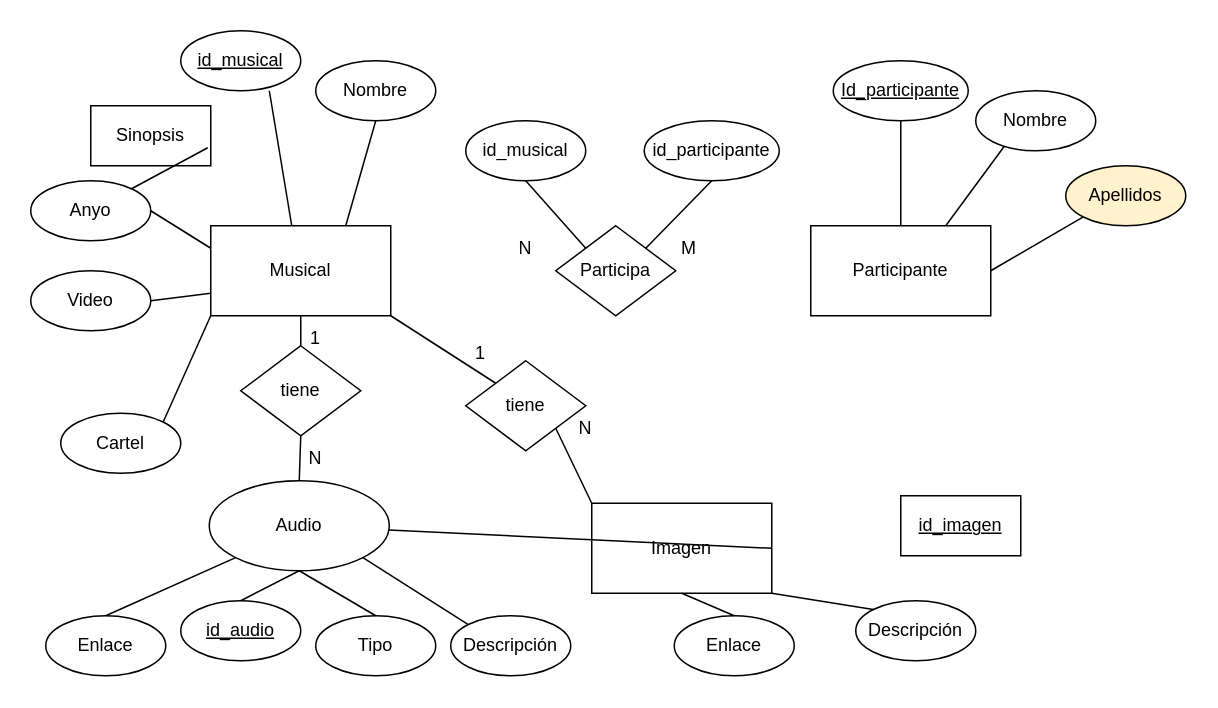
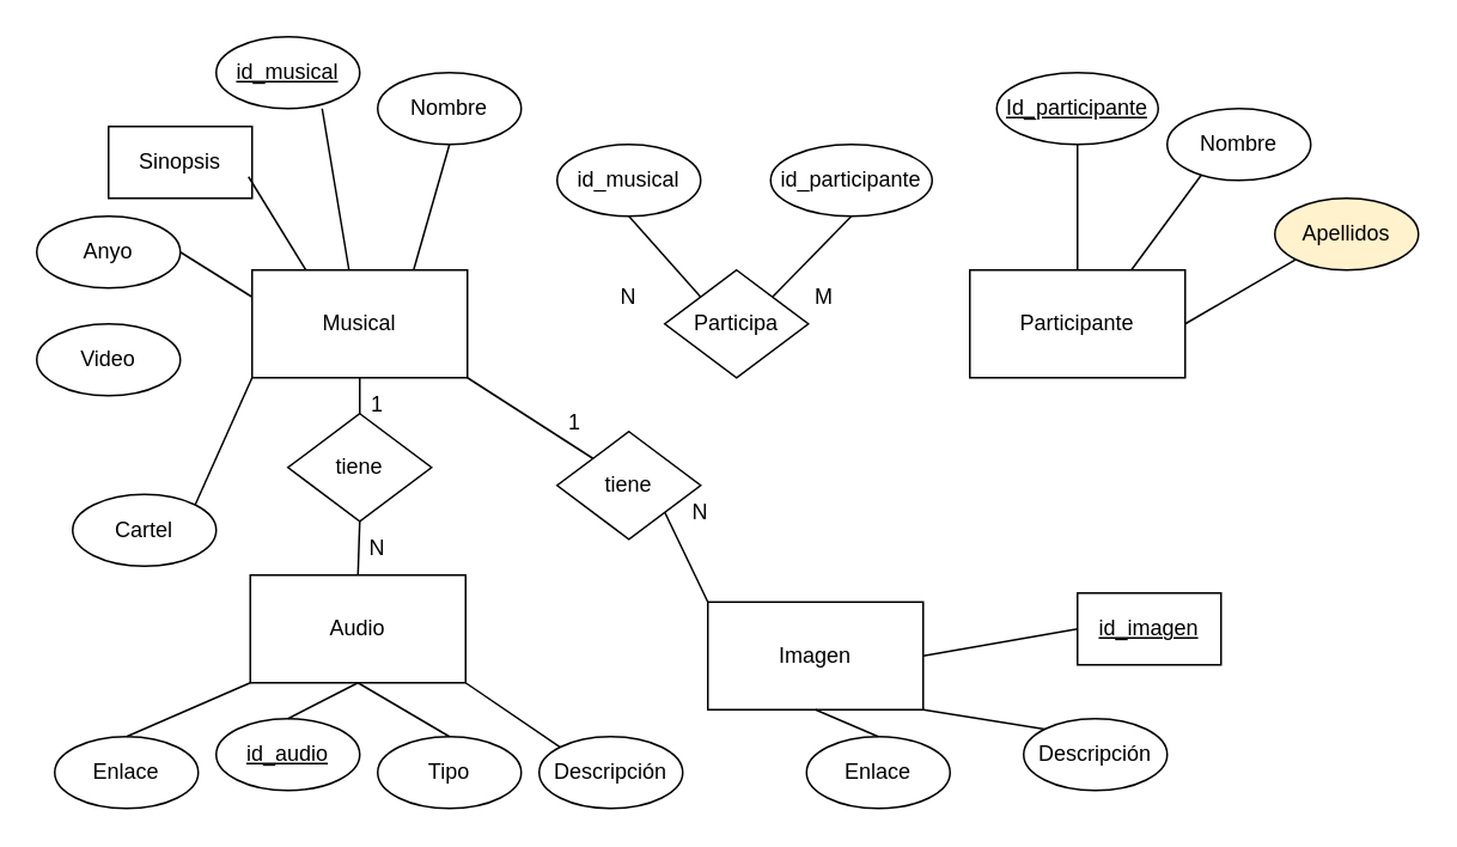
- <mxCell id="8" value="" style="endArrow=none;html=1;rounded=0;exitX=0.975;exitY=0.7;exitDx=0;exitDy=0;exitPerimeter=0;" edge="1" parent="1" source="5" target="6"><mxGeometry width="50" height="50" relative="1" as="geometry"><mxPoint x="230" y="300" as="sourcePoint" /><mxPoint x="280" y="250" as="targetPoint" /></mxGeometry></mxCell>
+ <mxCell id="8" value="" style="endArrow=none;html=1;rounded=0;exitX=0.975;exitY=0.7;exitDx=0;exitDy=0;exitPerimeter=0;entryX=0.25;entryY=0;entryDx=0;entryDy=0;" edge="1" parent="1" source="5" target="2"><mxGeometry width="50" height="50" relative="1" as="geometry"><mxPoint x="230" y="300" as="sourcePoint" /><mxPoint x="280" y="250" as="targetPoint" /></mxGeometry></mxCell>
- <mxCell id="10" value="" style="endArrow=none;html=1;rounded=0;exitX=1;exitY=0.5;exitDx=0;exitDy=0;entryX=0;entryY=0.75;entryDx=0;entryDy=0;" edge="1" parent="1" source="7" target="2"><mxGeometry width="50" height="50" relative="1" as="geometry"><mxPoint x="230" y="300" as="sourcePoint" /><mxPoint x="280" y="250" as="targetPoint" /></mxGeometry></mxCell>
- <mxCell id="35" value="Audio" style="ellipse;whiteSpace=wrap;html=1;" vertex="1" parent="1"><mxGeometry x="139" y="320" width="120" height="60" as="geometry" /></mxCell>
+ <mxCell id="35" value="Audio" style="rounded=0;whiteSpace=wrap;html=1;" vertex="1" parent="1"><mxGeometry x="139" y="320" width="120" height="60" as="geometry" /></mxCell>
- <mxCell id="30" value="" style="endArrow=none;html=1;rounded=0;exitX=1;exitY=0.5;exitDx=0;exitDy=0;" edge="1" parent="1" source="26" target="35"><mxGeometry width="50" height="50" relative="1" as="geometry"><mxPoint x="300" y="280" as="sourcePoint" /><mxPoint x="350" y="230" as="targetPoint" /></mxGeometry></mxCell>
+ <mxCell id="30" value="" style="endArrow=none;html=1;rounded=0;entryX=0;entryY=0.5;entryDx=0;entryDy=0;exitX=1;exitY=0.5;exitDx=0;exitDy=0;" edge="1" parent="1" source="26" target="27"><mxGeometry width="50" height="50" relative="1" as="geometry"><mxPoint x="300" y="280" as="sourcePoint" /><mxPoint x="350" y="230" as="targetPoint" /></mxGeometry></mxCell>
